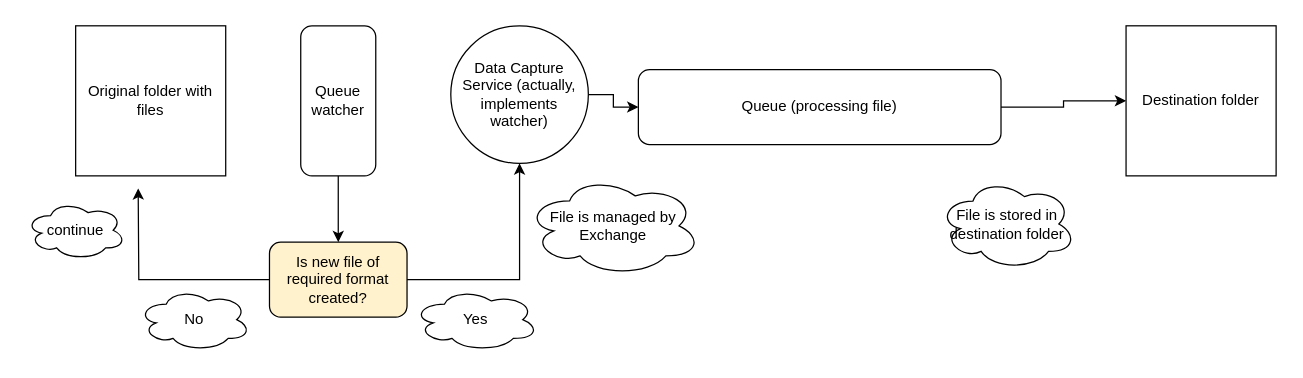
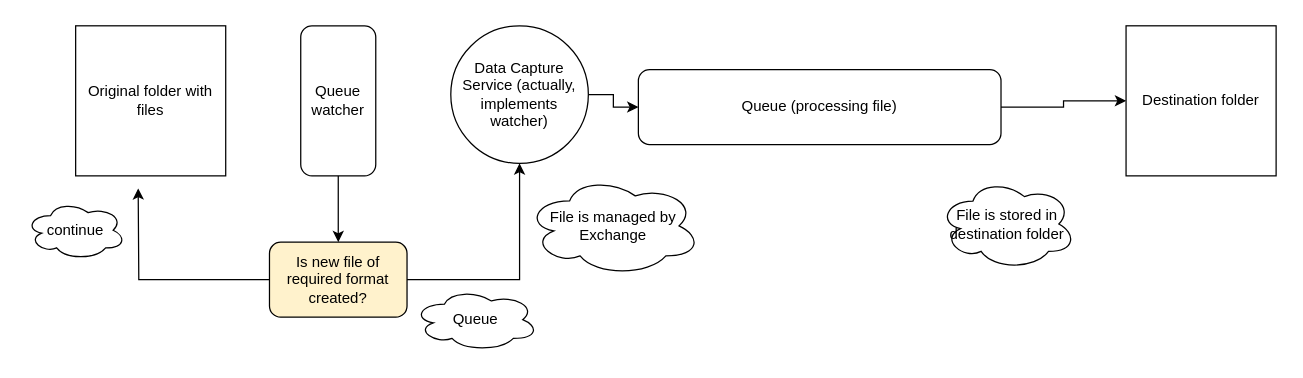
- <mxCell id="13" value="No" style="ellipse;shape=cloud;whiteSpace=wrap;html=1;" vertex="1" parent="1"><mxGeometry x="110" y="230" width="90" height="50" as="geometry" /></mxCell>
- <mxCell id="14" value="Yes" style="ellipse;shape=cloud;whiteSpace=wrap;html=1;" vertex="1" parent="1"><mxGeometry x="330" y="230" width="100" height="50" as="geometry" /></mxCell>
+ <mxCell id="14" value="Queue" style="ellipse;shape=cloud;whiteSpace=wrap;html=1;" vertex="1" parent="1"><mxGeometry x="330" y="230" width="100" height="50" as="geometry" /></mxCell>
